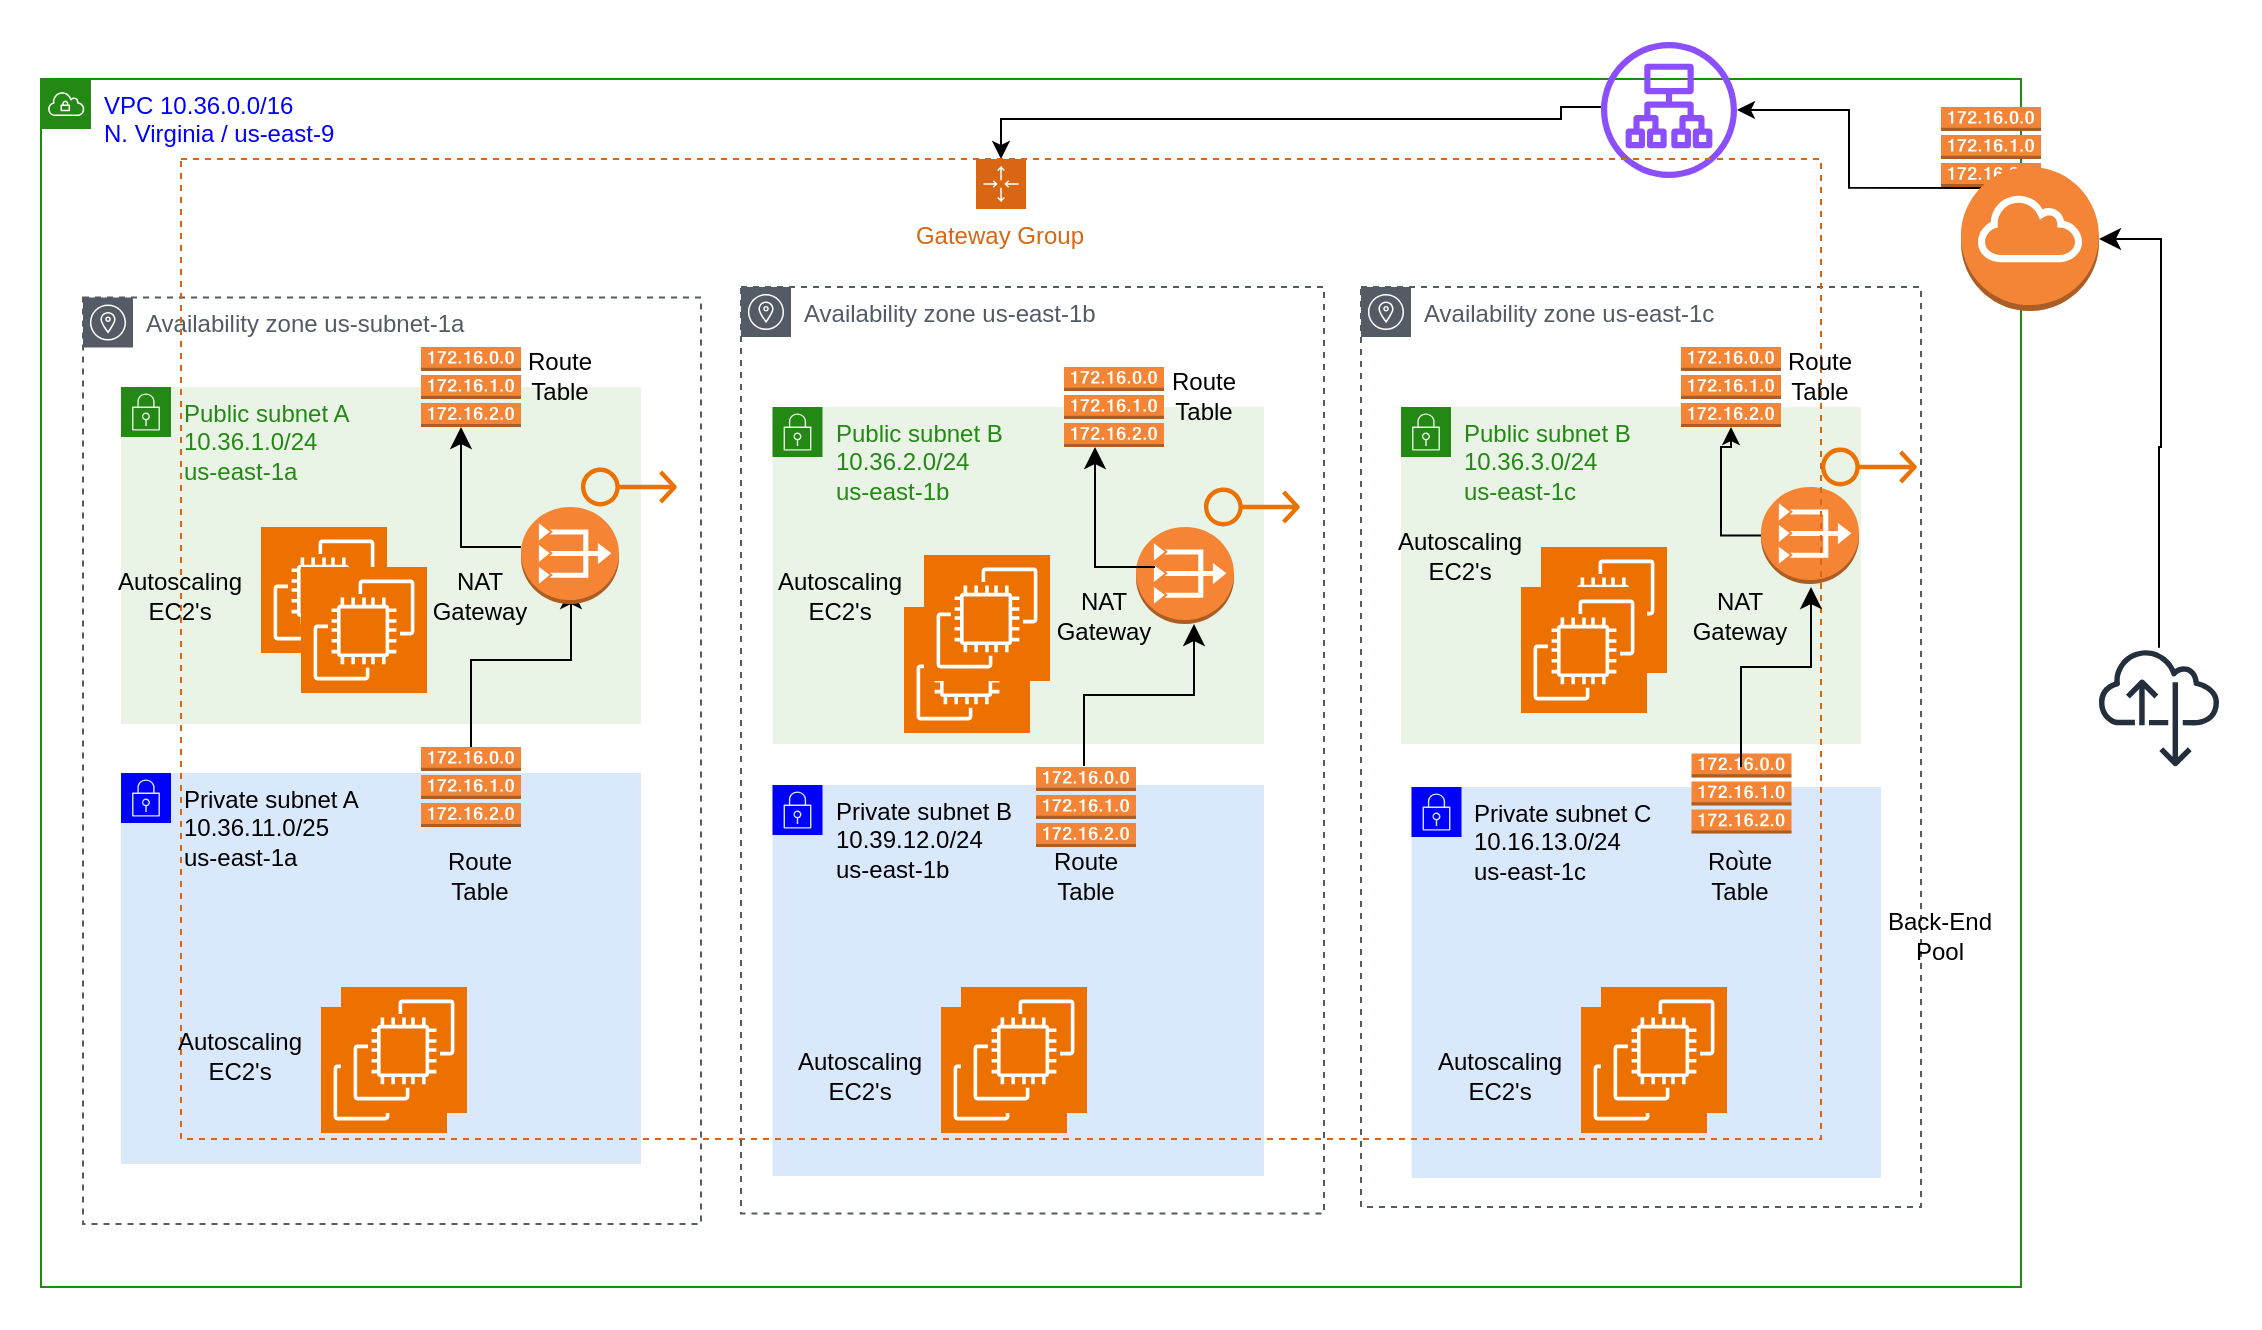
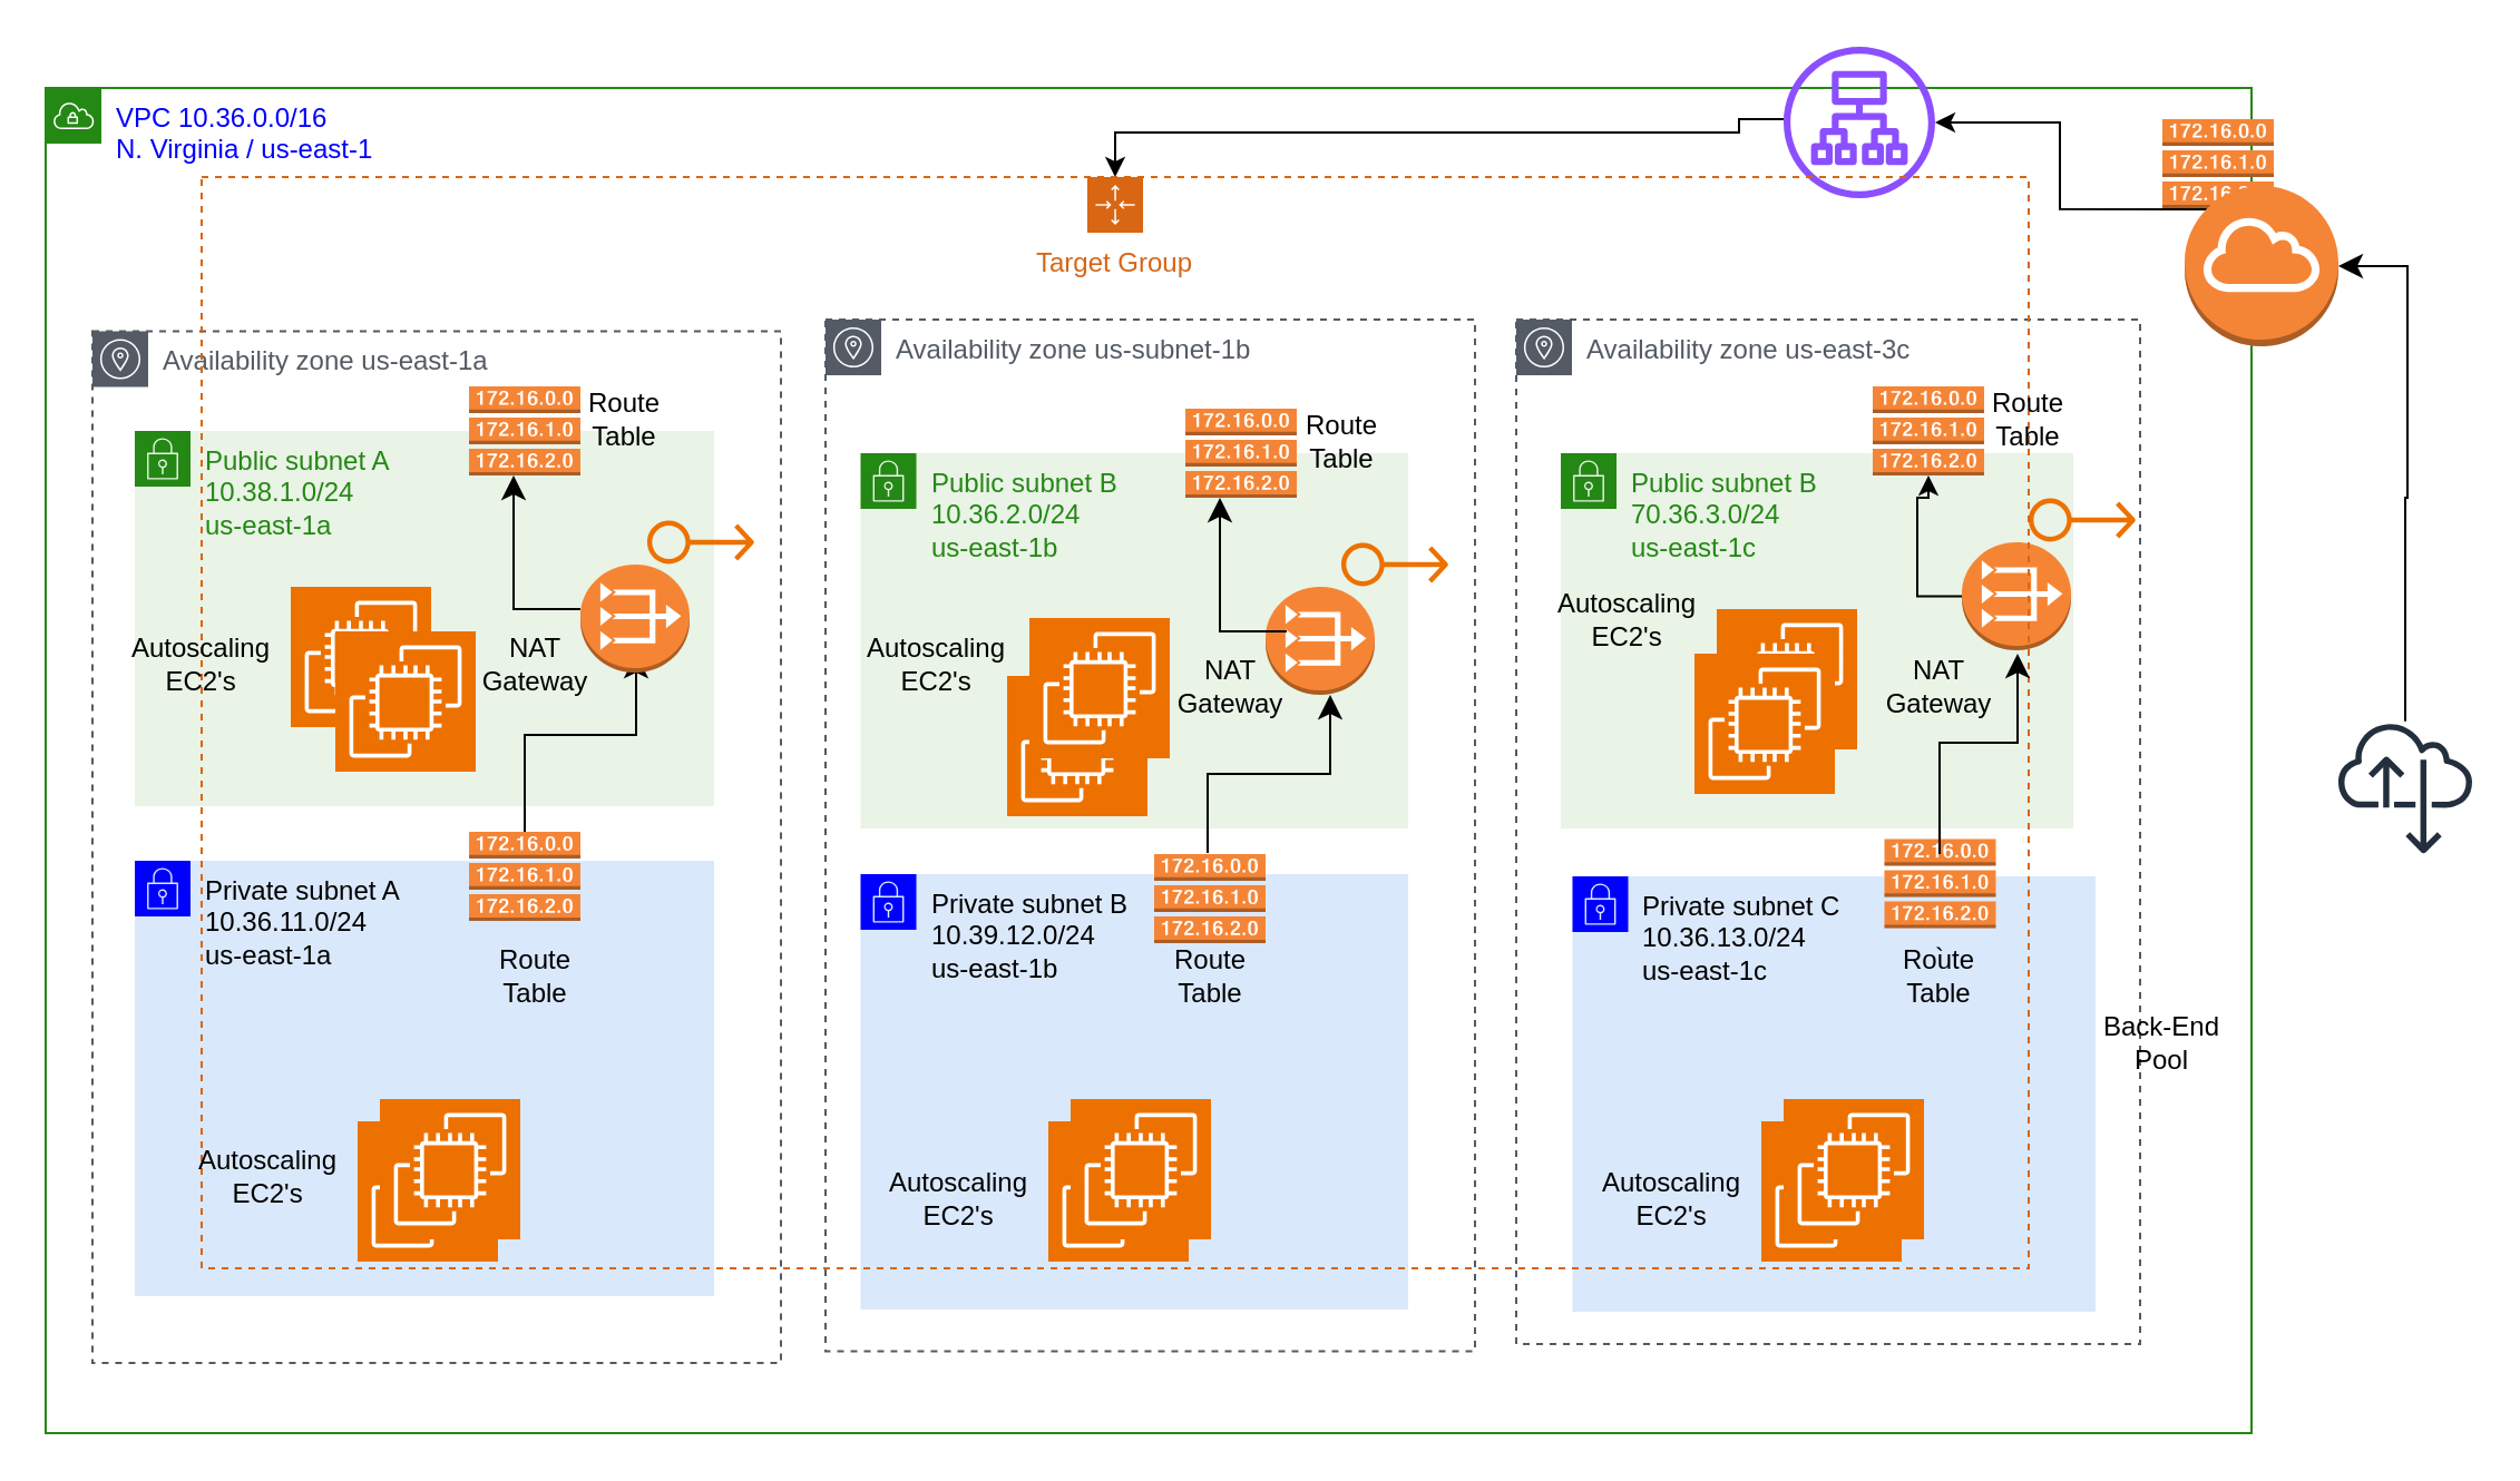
- <mxCell id="3" value="&lt;font color=&quot;#0000ff&quot;&gt;VPC 10.36.0.0/16&lt;br&gt;N. Virginia / us-east-9&lt;br&gt;&lt;/font&gt;" style="points=[[0,0],[0.25,0],[0.5,0],[0.75,0],[1,0],[1,0.25],[1,0.5],[1,0.75],[1,1],[0.75,1],[0.5,1],[0.25,1],[0,1],[0,0.75],[0,0.5],[0,0.25]];outlineConnect=0;gradientColor=none;html=1;whiteSpace=wrap;fontSize=12;fontStyle=0;container=1;pointerEvents=0;collapsible=0;recursiveResize=0;shape=mxgraph.aws4.group;grIcon=mxgraph.aws4.group_vpc;strokeColor=#248814;fillColor=none;verticalAlign=top;align=left;spacingLeft=30;fontColor=#AAB7B8;dashed=0;" parent="1" vertex="1"><mxGeometry x="20" y="39" width="990" height="604" as="geometry" /></mxCell>
+ <mxCell id="3" value="&lt;font color=&quot;#0000ff&quot;&gt;VPC 10.36.0.0/16&lt;br&gt;N. Virginia / us-east-1&lt;br&gt;&lt;/font&gt;" style="points=[[0,0],[0.25,0],[0.5,0],[0.75,0],[1,0],[1,0.25],[1,0.5],[1,0.75],[1,1],[0.75,1],[0.5,1],[0.25,1],[0,1],[0,0.75],[0,0.5],[0,0.25]];outlineConnect=0;gradientColor=none;html=1;whiteSpace=wrap;fontSize=12;fontStyle=0;container=1;pointerEvents=0;collapsible=0;recursiveResize=0;shape=mxgraph.aws4.group;grIcon=mxgraph.aws4.group_vpc;strokeColor=#248814;fillColor=none;verticalAlign=top;align=left;spacingLeft=30;fontColor=#AAB7B8;dashed=0;" parent="1" vertex="1"><mxGeometry x="20" y="39" width="990" height="604" as="geometry" /></mxCell>
- <mxCell id="40" value="Gateway Group" style="points=[[0,0],[0.25,0],[0.5,0],[0.75,0],[1,0],[1,0.25],[1,0.5],[1,0.75],[1,1],[0.75,1],[0.5,1],[0.25,1],[0,1],[0,0.75],[0,0.5],[0,0.25]];outlineConnect=0;gradientColor=none;html=1;whiteSpace=wrap;fontSize=12;fontStyle=0;container=0;pointerEvents=0;collapsible=0;recursiveResize=0;shape=mxgraph.aws4.groupCenter;grIcon=mxgraph.aws4.group_auto_scaling_group;grStroke=1;strokeColor=#D86613;fillColor=none;verticalAlign=top;align=center;fontColor=#D86613;dashed=1;spacingTop=25;" vertex="1" parent="3"><mxGeometry x="70" y="40" width="820" height="490" as="geometry" /></mxCell>
+ <mxCell id="40" value="Target Group" style="points=[[0,0],[0.25,0],[0.5,0],[0.75,0],[1,0],[1,0.25],[1,0.5],[1,0.75],[1,1],[0.75,1],[0.5,1],[0.25,1],[0,1],[0,0.75],[0,0.5],[0,0.25]];outlineConnect=0;gradientColor=none;html=1;whiteSpace=wrap;fontSize=12;fontStyle=0;container=0;pointerEvents=0;collapsible=0;recursiveResize=0;shape=mxgraph.aws4.groupCenter;grIcon=mxgraph.aws4.group_auto_scaling_group;grStroke=1;strokeColor=#D86613;fillColor=none;verticalAlign=top;align=center;fontColor=#D86613;dashed=1;spacingTop=25;" vertex="1" parent="3"><mxGeometry x="70" y="40" width="820" height="490" as="geometry" /></mxCell>
- <mxCell id="14" value="Availability zone us-east-1b" style="sketch=0;outlineConnect=0;gradientColor=none;html=1;whiteSpace=wrap;fontSize=12;fontStyle=0;shape=mxgraph.aws4.group;grIcon=mxgraph.aws4.group_availability_zone;strokeColor=#545B64;fillColor=none;verticalAlign=top;align=left;spacingLeft=30;fontColor=#545B64;dashed=1;" parent="3" vertex="1"><mxGeometry x="350" y="104" width="291.5" height="463.25" as="geometry" /></mxCell>
+ <mxCell id="14" value="Availability zone us-subnet-1b" style="sketch=0;outlineConnect=0;gradientColor=none;html=1;whiteSpace=wrap;fontSize=12;fontStyle=0;shape=mxgraph.aws4.group;grIcon=mxgraph.aws4.group_availability_zone;strokeColor=#545B64;fillColor=none;verticalAlign=top;align=left;spacingLeft=30;fontColor=#545B64;dashed=1;" parent="3" vertex="1"><mxGeometry x="350" y="104" width="291.5" height="463.25" as="geometry" /></mxCell>
- <mxCell id="2" value="Availability zone us-east-1c" style="sketch=0;outlineConnect=0;gradientColor=none;html=1;whiteSpace=wrap;fontSize=12;fontStyle=0;shape=mxgraph.aws4.group;grIcon=mxgraph.aws4.group_availability_zone;strokeColor=#545B64;fillColor=none;verticalAlign=top;align=left;spacingLeft=30;fontColor=#545B64;dashed=1;" parent="1" vertex="1"><mxGeometry x="680" y="143" width="280" height="460" as="geometry" /></mxCell>
+ <mxCell id="2" value="Availability zone us-east-3c" style="sketch=0;outlineConnect=0;gradientColor=none;html=1;whiteSpace=wrap;fontSize=12;fontStyle=0;shape=mxgraph.aws4.group;grIcon=mxgraph.aws4.group_availability_zone;strokeColor=#545B64;fillColor=none;verticalAlign=top;align=left;spacingLeft=30;fontColor=#545B64;dashed=1;" parent="1" vertex="1"><mxGeometry x="680" y="143" width="280" height="460" as="geometry" /></mxCell>
- <mxCell id="28" value="Availability zone us-subnet-1a" style="sketch=0;outlineConnect=0;gradientColor=none;html=1;whiteSpace=wrap;fontSize=12;fontStyle=0;shape=mxgraph.aws4.group;grIcon=mxgraph.aws4.group_availability_zone;strokeColor=#545B64;fillColor=none;verticalAlign=top;align=left;spacingLeft=30;fontColor=#545B64;dashed=1;" parent="3" vertex="1"><mxGeometry x="21" y="109.25" width="309" height="463.25" as="geometry" /></mxCell>
+ <mxCell id="28" value="Availability zone us-east-1a" style="sketch=0;outlineConnect=0;gradientColor=none;html=1;whiteSpace=wrap;fontSize=12;fontStyle=0;shape=mxgraph.aws4.group;grIcon=mxgraph.aws4.group_availability_zone;strokeColor=#545B64;fillColor=none;verticalAlign=top;align=left;spacingLeft=30;fontColor=#545B64;dashed=1;" parent="3" vertex="1"><mxGeometry x="21" y="109.25" width="309" height="463.25" as="geometry" /></mxCell>
- <mxCell id="29" value="Public subnet A&lt;br&gt;10.36.1.0/24&lt;br&gt;us-east-1a" style="points=[[0,0],[0.25,0],[0.5,0],[0.75,0],[1,0],[1,0.25],[1,0.5],[1,0.75],[1,1],[0.75,1],[0.5,1],[0.25,1],[0,1],[0,0.75],[0,0.5],[0,0.25]];outlineConnect=0;gradientColor=none;html=1;whiteSpace=wrap;fontSize=12;fontStyle=0;container=1;pointerEvents=0;collapsible=0;recursiveResize=0;shape=mxgraph.aws4.group;grIcon=mxgraph.aws4.group_security_group;grStroke=0;strokeColor=#248814;fillColor=#E9F3E6;verticalAlign=top;align=left;spacingLeft=30;fontColor=#248814;dashed=0;" parent="3" vertex="1"><mxGeometry x="40" y="154" width="260" height="168.5" as="geometry" /></mxCell>
+ <mxCell id="29" value="Public subnet A&lt;br&gt;10.38.1.0/24&lt;br&gt;us-east-1a" style="points=[[0,0],[0.25,0],[0.5,0],[0.75,0],[1,0],[1,0.25],[1,0.5],[1,0.75],[1,1],[0.75,1],[0.5,1],[0.25,1],[0,1],[0,0.75],[0,0.5],[0,0.25]];outlineConnect=0;gradientColor=none;html=1;whiteSpace=wrap;fontSize=12;fontStyle=0;container=1;pointerEvents=0;collapsible=0;recursiveResize=0;shape=mxgraph.aws4.group;grIcon=mxgraph.aws4.group_security_group;grStroke=0;strokeColor=#248814;fillColor=#E9F3E6;verticalAlign=top;align=left;spacingLeft=30;fontColor=#248814;dashed=0;" parent="3" vertex="1"><mxGeometry x="40" y="154" width="260" height="168.5" as="geometry" /></mxCell>
- <mxCell id="4" value="Public subnet B&lt;br&gt;10.36.3.0/24&lt;br&gt;us-east-1c" style="points=[[0,0],[0.25,0],[0.5,0],[0.75,0],[1,0],[1,0.25],[1,0.5],[1,0.75],[1,1],[0.75,1],[0.5,1],[0.25,1],[0,1],[0,0.75],[0,0.5],[0,0.25]];outlineConnect=0;gradientColor=none;html=1;whiteSpace=wrap;fontSize=12;fontStyle=0;container=1;pointerEvents=0;collapsible=0;recursiveResize=0;shape=mxgraph.aws4.group;grIcon=mxgraph.aws4.group_security_group;grStroke=0;strokeColor=#248814;fillColor=#E9F3E6;verticalAlign=top;align=left;spacingLeft=30;fontColor=#248814;dashed=0;" parent="3" vertex="1"><mxGeometry x="680" y="164" width="230" height="168.5" as="geometry" /></mxCell>
+ <mxCell id="4" value="Public subnet B&lt;br&gt;70.36.3.0/24&lt;br&gt;us-east-1c" style="points=[[0,0],[0.25,0],[0.5,0],[0.75,0],[1,0],[1,0.25],[1,0.5],[1,0.75],[1,1],[0.75,1],[0.5,1],[0.25,1],[0,1],[0,0.75],[0,0.5],[0,0.25]];outlineConnect=0;gradientColor=none;html=1;whiteSpace=wrap;fontSize=12;fontStyle=0;container=1;pointerEvents=0;collapsible=0;recursiveResize=0;shape=mxgraph.aws4.group;grIcon=mxgraph.aws4.group_security_group;grStroke=0;strokeColor=#248814;fillColor=#E9F3E6;verticalAlign=top;align=left;spacingLeft=30;fontColor=#248814;dashed=0;" parent="3" vertex="1"><mxGeometry x="680" y="164" width="230" height="168.5" as="geometry" /></mxCell>
- <mxCell id="34" value="Private subnet A&lt;br&gt;10.36.11.0/25&lt;br&gt;us-east-1a" style="points=[[0,0],[0.25,0],[0.5,0],[0.75,0],[1,0],[1,0.25],[1,0.5],[1,0.75],[1,1],[0.75,1],[0.5,1],[0.25,1],[0,1],[0,0.75],[0,0.5],[0,0.25]];outlineConnect=0;html=1;whiteSpace=wrap;fontSize=12;fontStyle=0;container=1;pointerEvents=0;collapsible=0;recursiveResize=0;shape=mxgraph.aws4.group;grIcon=mxgraph.aws4.group_security_group;grStroke=0;strokeColor=#0000FF;fillColor=#dae8fc;verticalAlign=top;align=left;spacingLeft=30;dashed=0;" parent="3" vertex="1"><mxGeometry x="40" y="347" width="260" height="195.5" as="geometry" /></mxCell>
+ <mxCell id="34" value="Private subnet A&lt;br&gt;10.36.11.0/24&lt;br&gt;us-east-1a" style="points=[[0,0],[0.25,0],[0.5,0],[0.75,0],[1,0],[1,0.25],[1,0.5],[1,0.75],[1,1],[0.75,1],[0.5,1],[0.25,1],[0,1],[0,0.75],[0,0.5],[0,0.25]];outlineConnect=0;html=1;whiteSpace=wrap;fontSize=12;fontStyle=0;container=1;pointerEvents=0;collapsible=0;recursiveResize=0;shape=mxgraph.aws4.group;grIcon=mxgraph.aws4.group_security_group;grStroke=0;strokeColor=#0000FF;fillColor=#dae8fc;verticalAlign=top;align=left;spacingLeft=30;dashed=0;" parent="3" vertex="1"><mxGeometry x="40" y="347" width="260" height="195.5" as="geometry" /></mxCell>
- <mxCell id="8" value="Private subnet C&lt;br&gt;10.16.13.0/24&lt;br&gt;us-east-1c" style="points=[[0,0],[0.25,0],[0.5,0],[0.75,0],[1,0],[1,0.25],[1,0.5],[1,0.75],[1,1],[0.75,1],[0.5,1],[0.25,1],[0,1],[0,0.75],[0,0.5],[0,0.25]];outlineConnect=0;html=1;whiteSpace=wrap;fontSize=12;fontStyle=0;container=1;pointerEvents=0;collapsible=0;recursiveResize=0;shape=mxgraph.aws4.group;grIcon=mxgraph.aws4.group_security_group;grStroke=0;strokeColor=#0000FF;fillColor=#dae8fc;verticalAlign=top;align=left;spacingLeft=30;dashed=0;" parent="3" vertex="1"><mxGeometry x="685.25" y="354" width="234.75" height="195.5" as="geometry" /></mxCell>
+ <mxCell id="8" value="Private subnet C&lt;br&gt;10.36.13.0/24&lt;br&gt;us-east-1c" style="points=[[0,0],[0.25,0],[0.5,0],[0.75,0],[1,0],[1,0.25],[1,0.5],[1,0.75],[1,1],[0.75,1],[0.5,1],[0.25,1],[0,1],[0,0.75],[0,0.5],[0,0.25]];outlineConnect=0;html=1;whiteSpace=wrap;fontSize=12;fontStyle=0;container=1;pointerEvents=0;collapsible=0;recursiveResize=0;shape=mxgraph.aws4.group;grIcon=mxgraph.aws4.group_security_group;grStroke=0;strokeColor=#0000FF;fillColor=#dae8fc;verticalAlign=top;align=left;spacingLeft=30;dashed=0;" parent="3" vertex="1"><mxGeometry x="685.25" y="354" width="234.75" height="195.5" as="geometry" /></mxCell>
